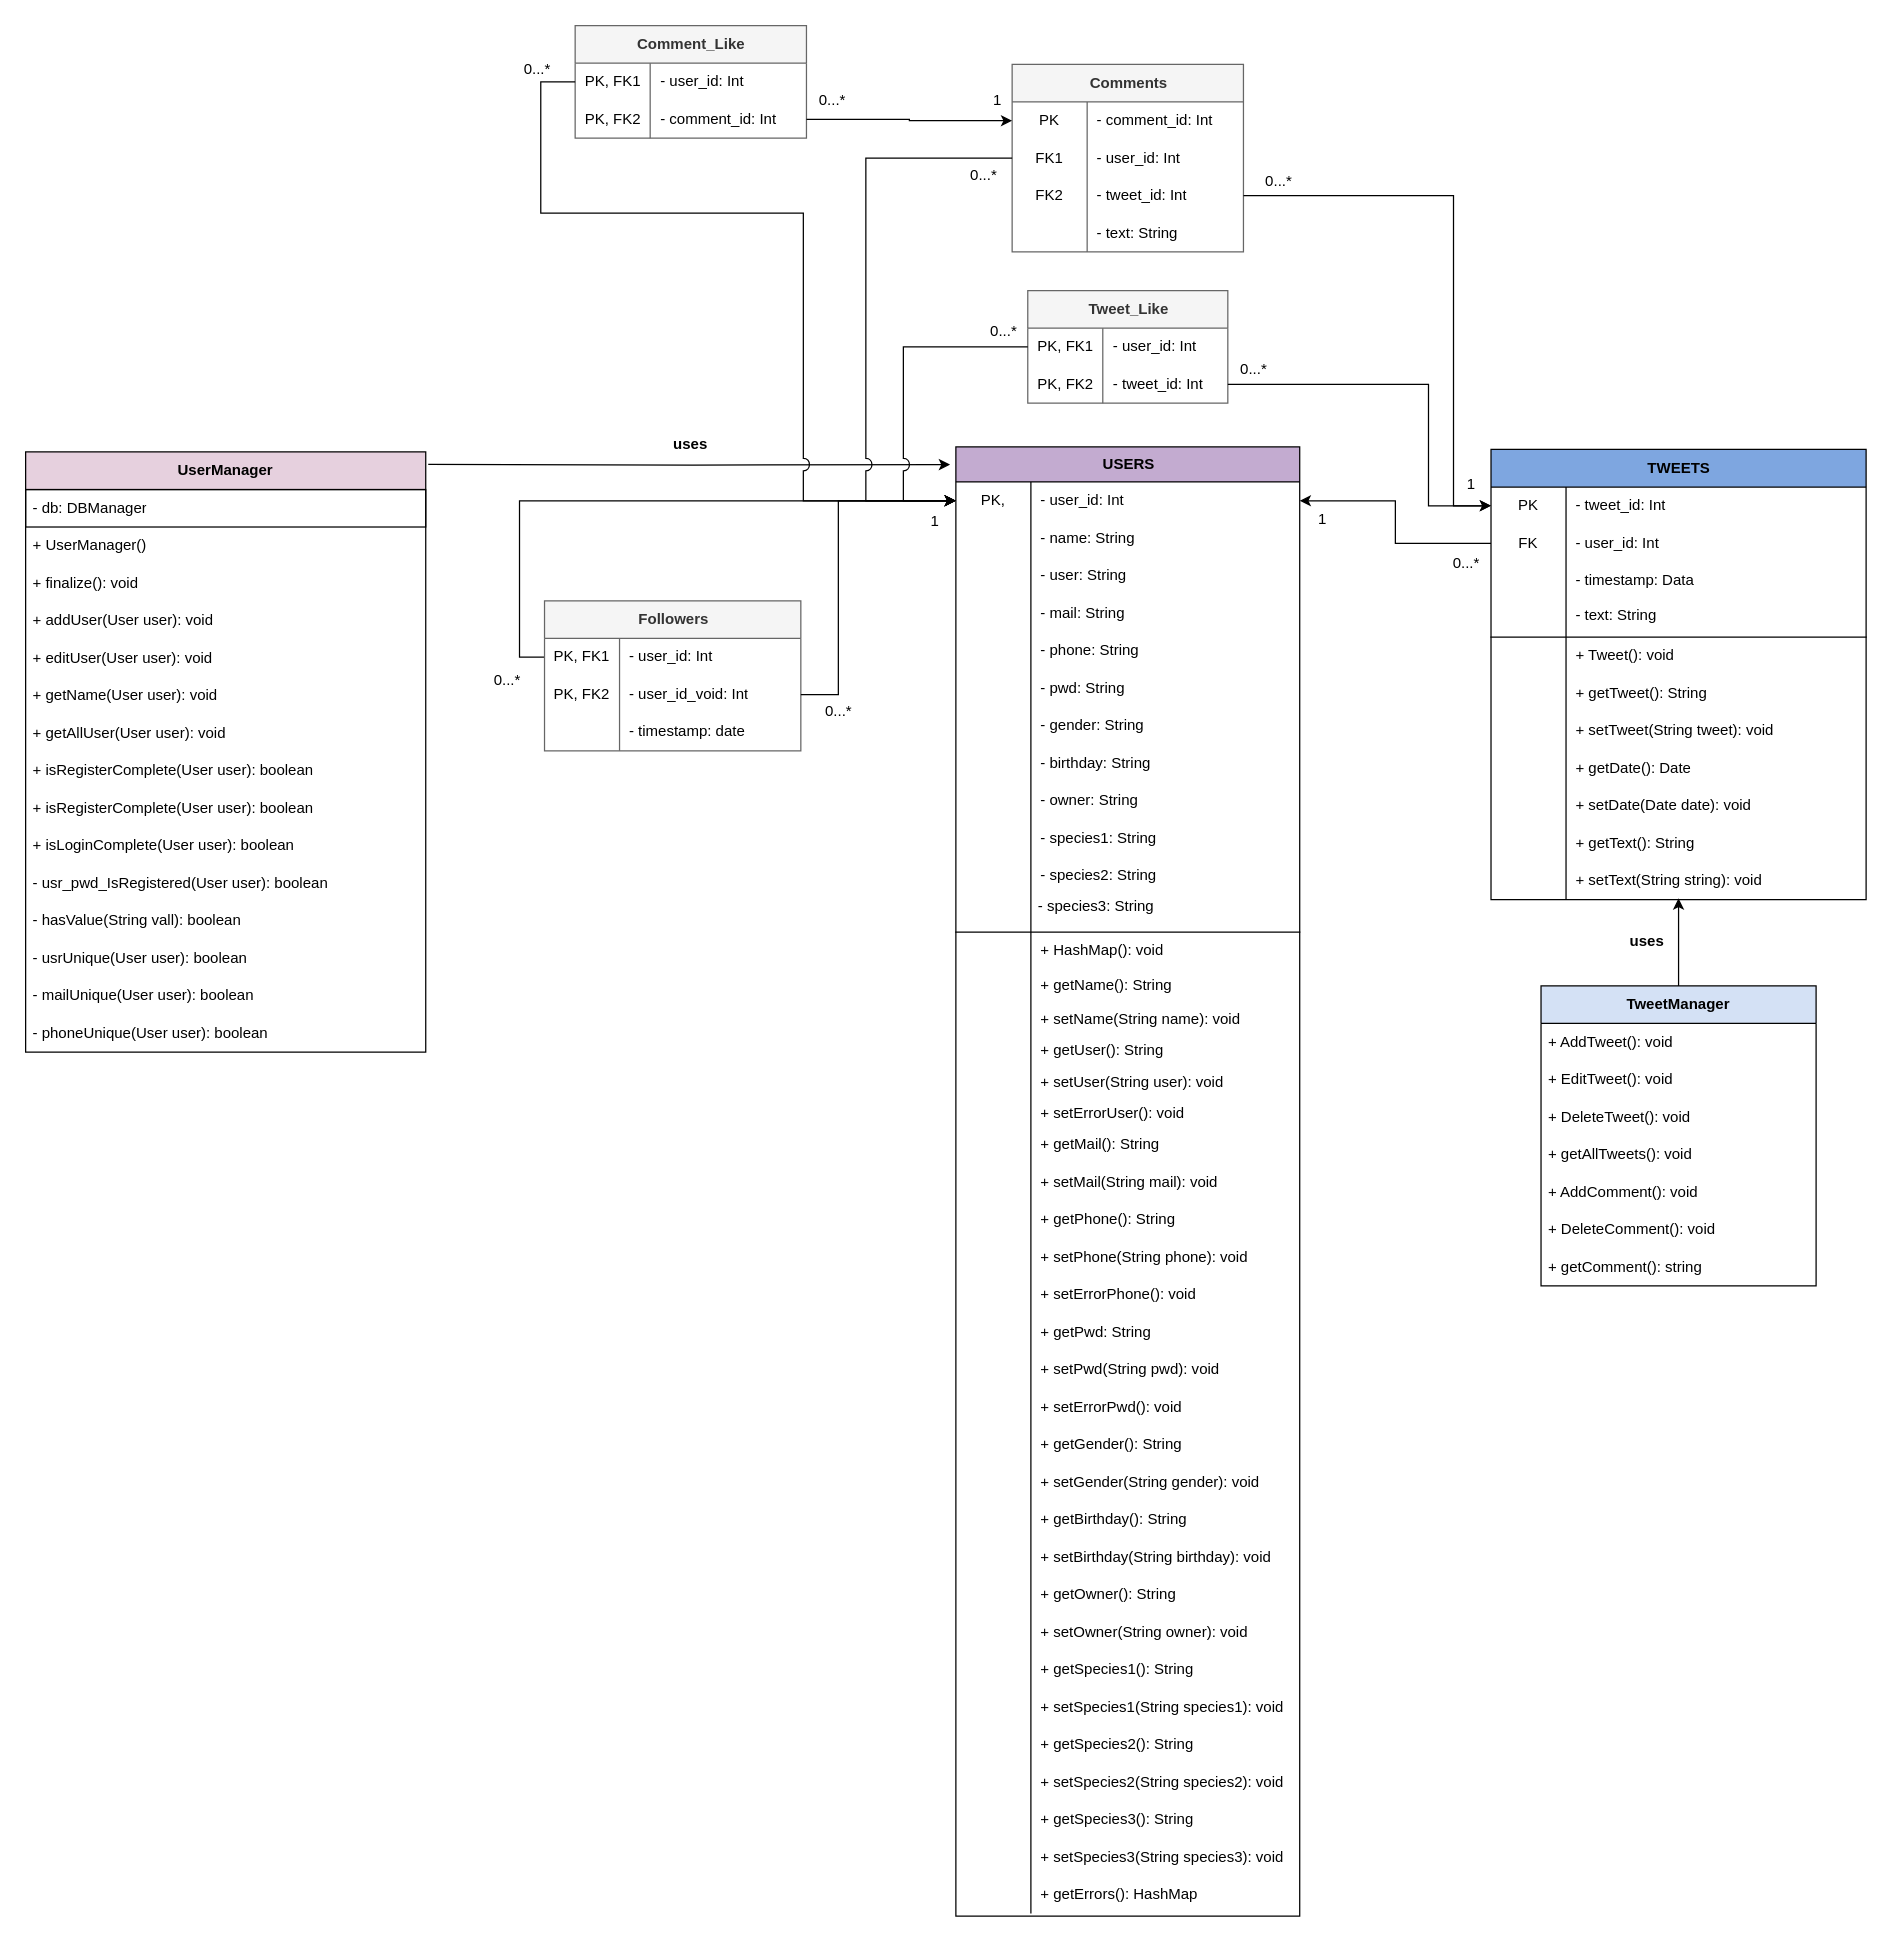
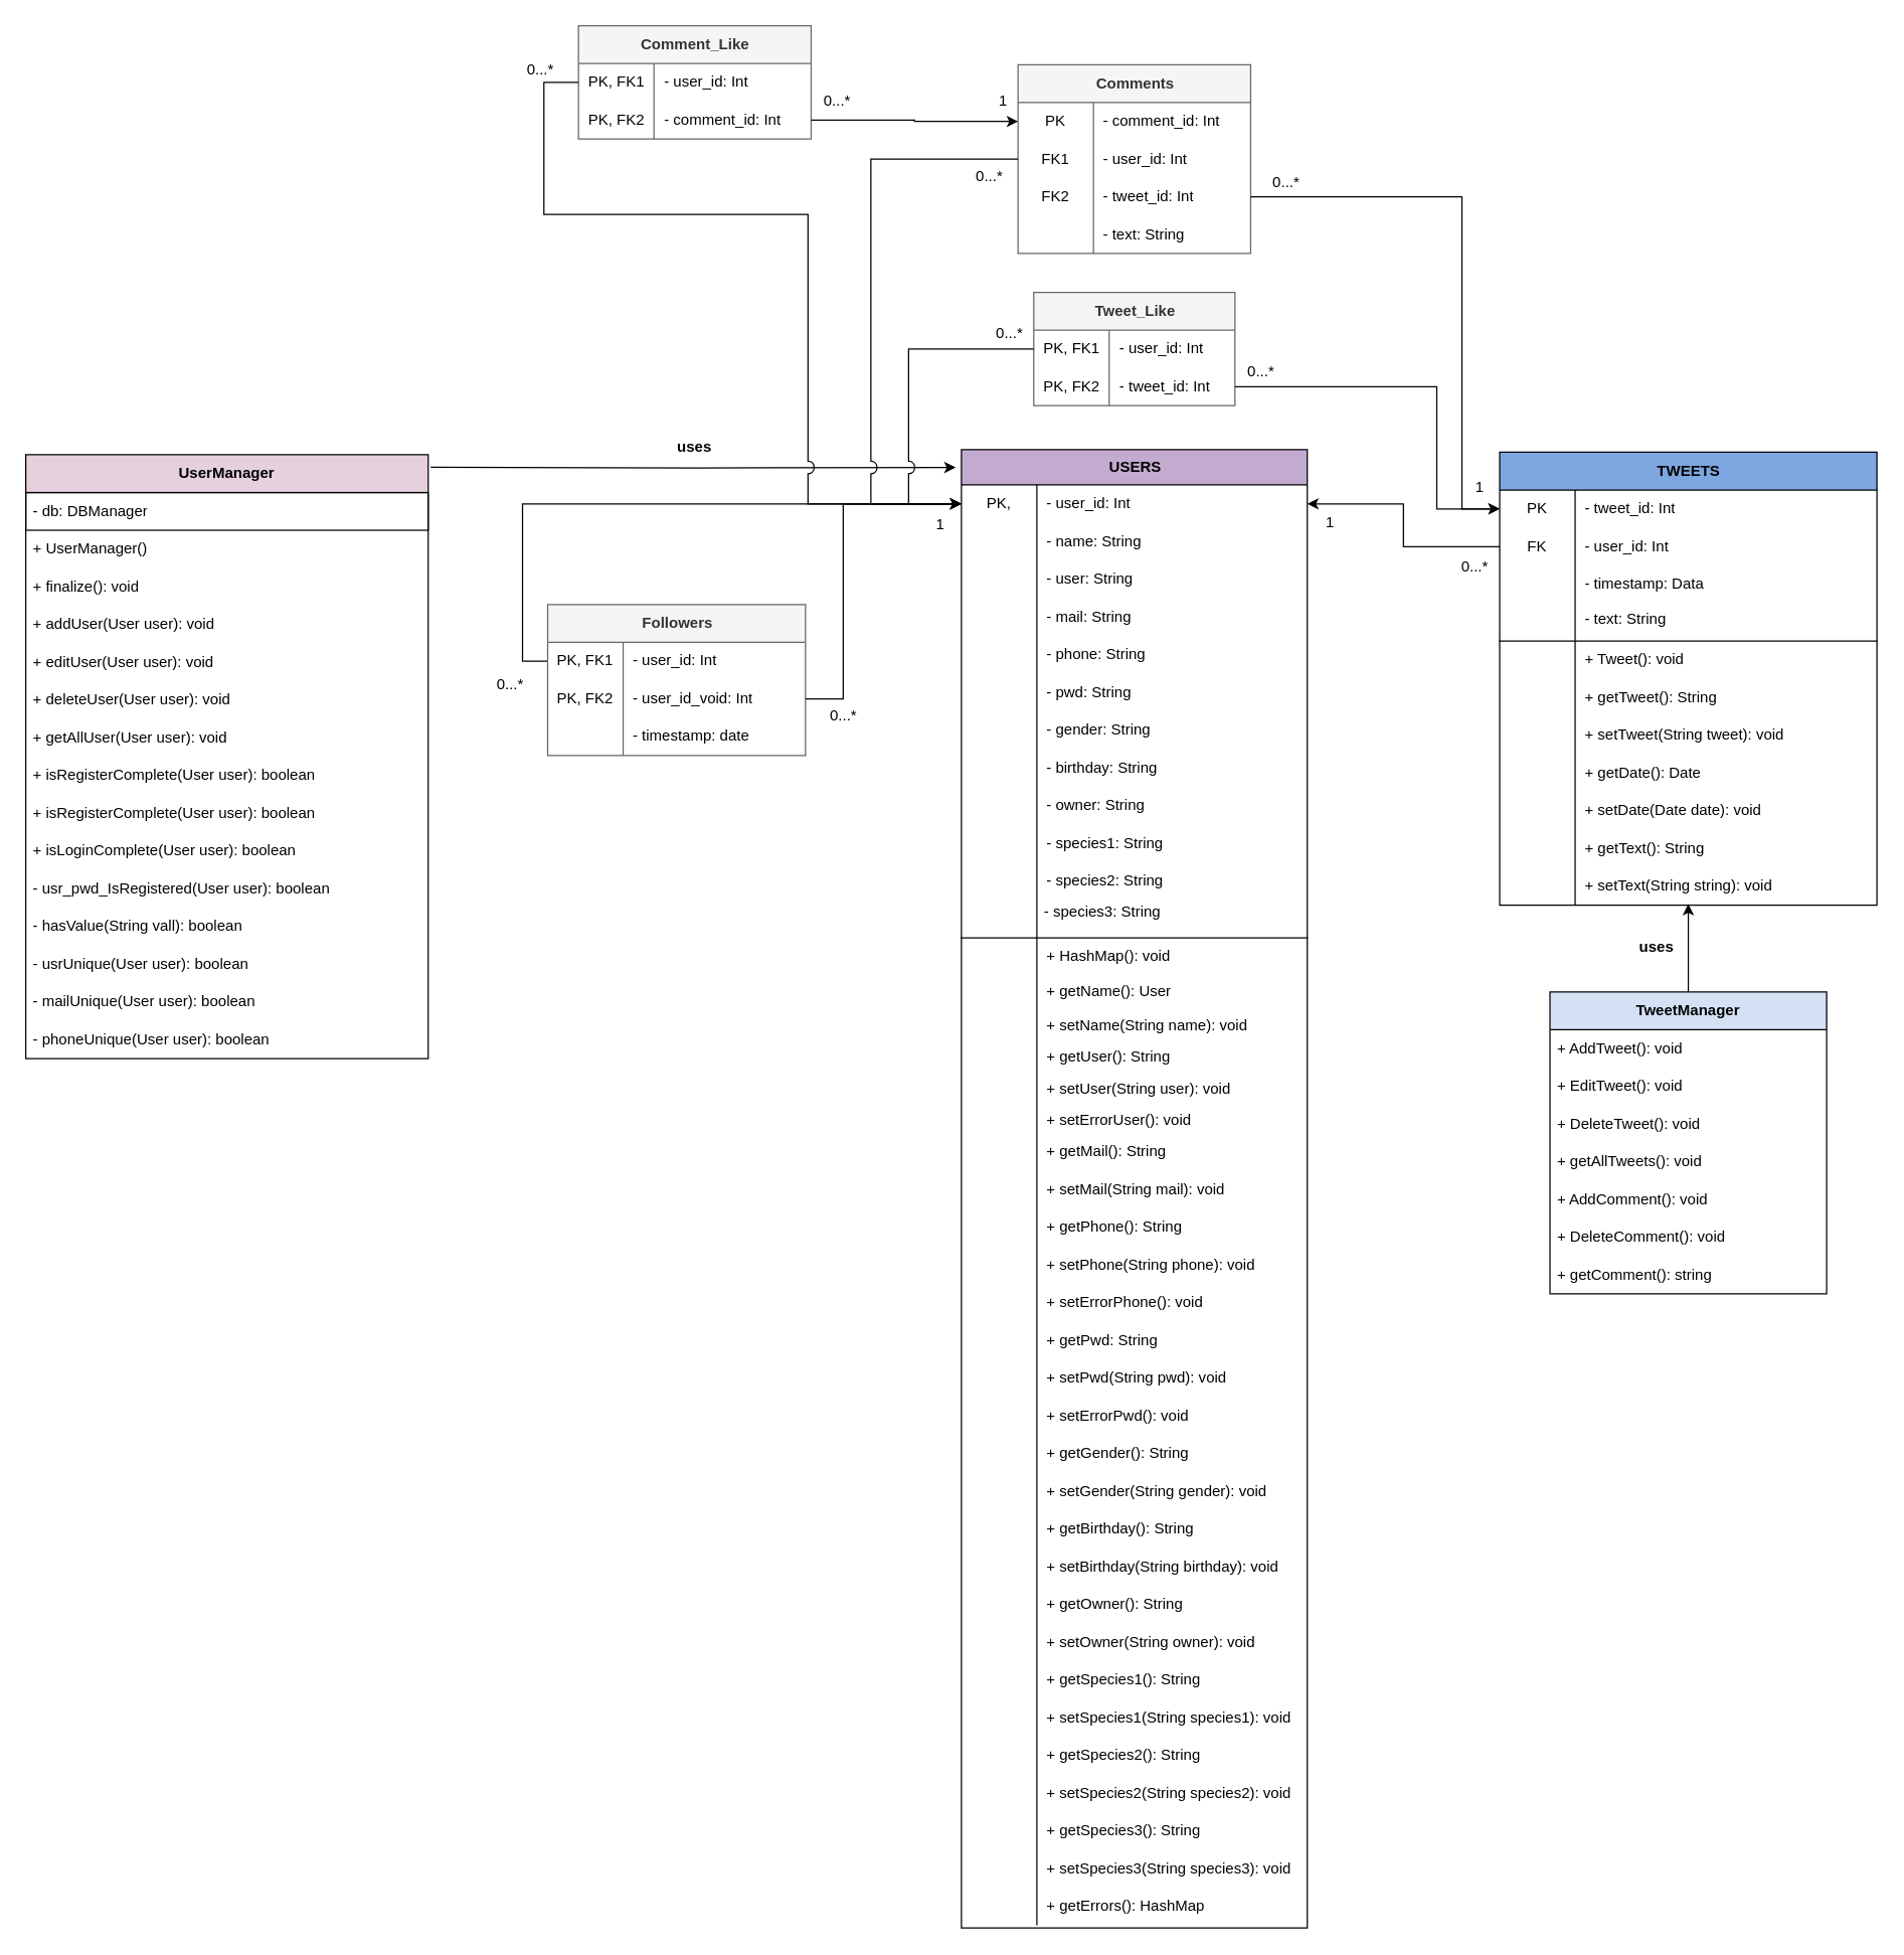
- <mxCell id="9" value="+ getName(User user): void" style="text;strokeColor=none;fillColor=none;align=left;verticalAlign=middle;spacingLeft=4;spacingRight=4;overflow=hidden;points=[[0,0.5],[1,0.5]];portConstraint=eastwest;rotatable=0;whiteSpace=wrap;html=1;" vertex="1" parent="3"><mxGeometry y="180" width="320" height="30" as="geometry" /></mxCell>
+ <mxCell id="9" value="+ deleteUser(User user): void" style="text;strokeColor=none;fillColor=none;align=left;verticalAlign=middle;spacingLeft=4;spacingRight=4;overflow=hidden;points=[[0,0.5],[1,0.5]];portConstraint=eastwest;rotatable=0;whiteSpace=wrap;html=1;" vertex="1" parent="3"><mxGeometry y="180" width="320" height="30" as="geometry" /></mxCell>
- <mxCell id="88" value="+ getName(): String" style="shape=partialRectangle;connectable=0;fillColor=none;top=0;left=0;bottom=0;right=0;align=left;spacingLeft=6;overflow=hidden;whiteSpace=wrap;html=1;strokeColor=default;verticalAlign=middle;fontFamily=Helvetica;fontSize=12;fontColor=default;startSize=30;" vertex="1" parent="86"><mxGeometry x="60" width="215" height="25" as="geometry"><mxRectangle width="215" height="25" as="alternateBounds" /></mxGeometry></mxCell>
+ <mxCell id="88" value="+ getName(): User" style="shape=partialRectangle;connectable=0;fillColor=none;top=0;left=0;bottom=0;right=0;align=left;spacingLeft=6;overflow=hidden;whiteSpace=wrap;html=1;strokeColor=default;verticalAlign=middle;fontFamily=Helvetica;fontSize=12;fontColor=default;startSize=30;" vertex="1" parent="86"><mxGeometry x="60" width="215" height="25" as="geometry"><mxRectangle width="215" height="25" as="alternateBounds" /></mxGeometry></mxCell>
